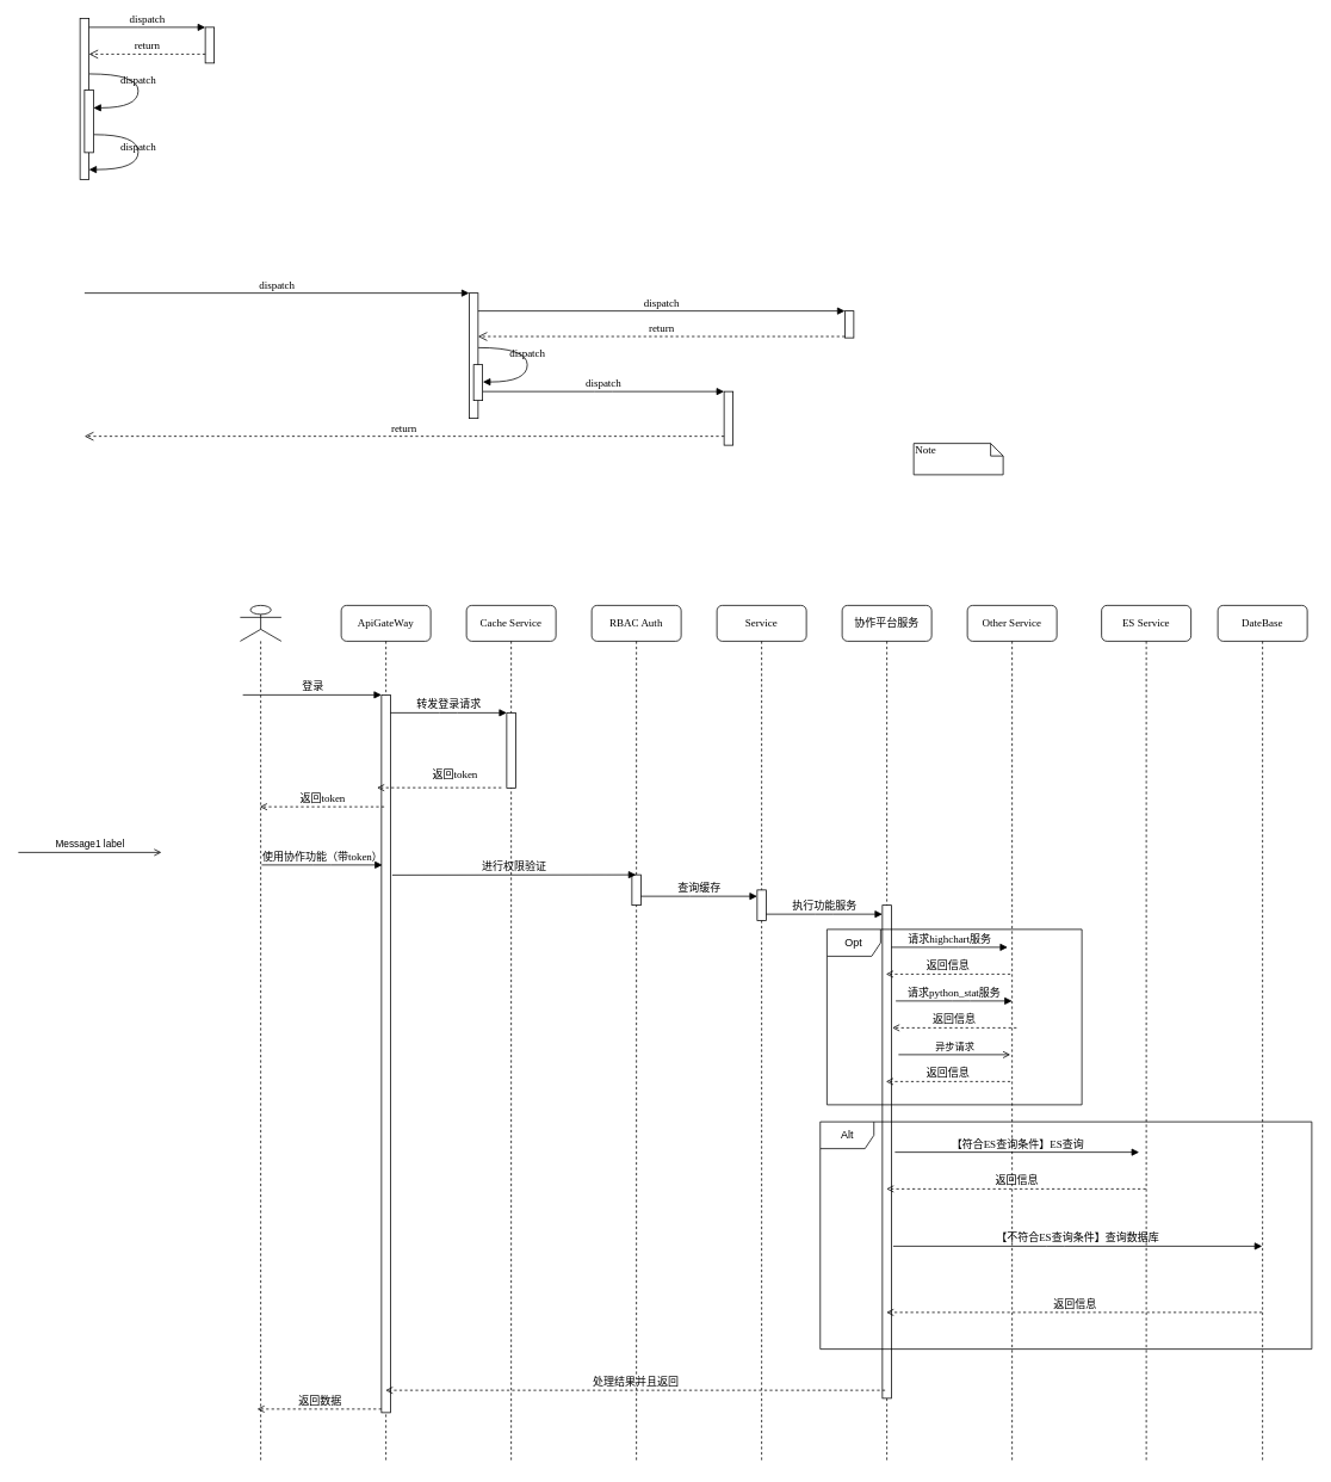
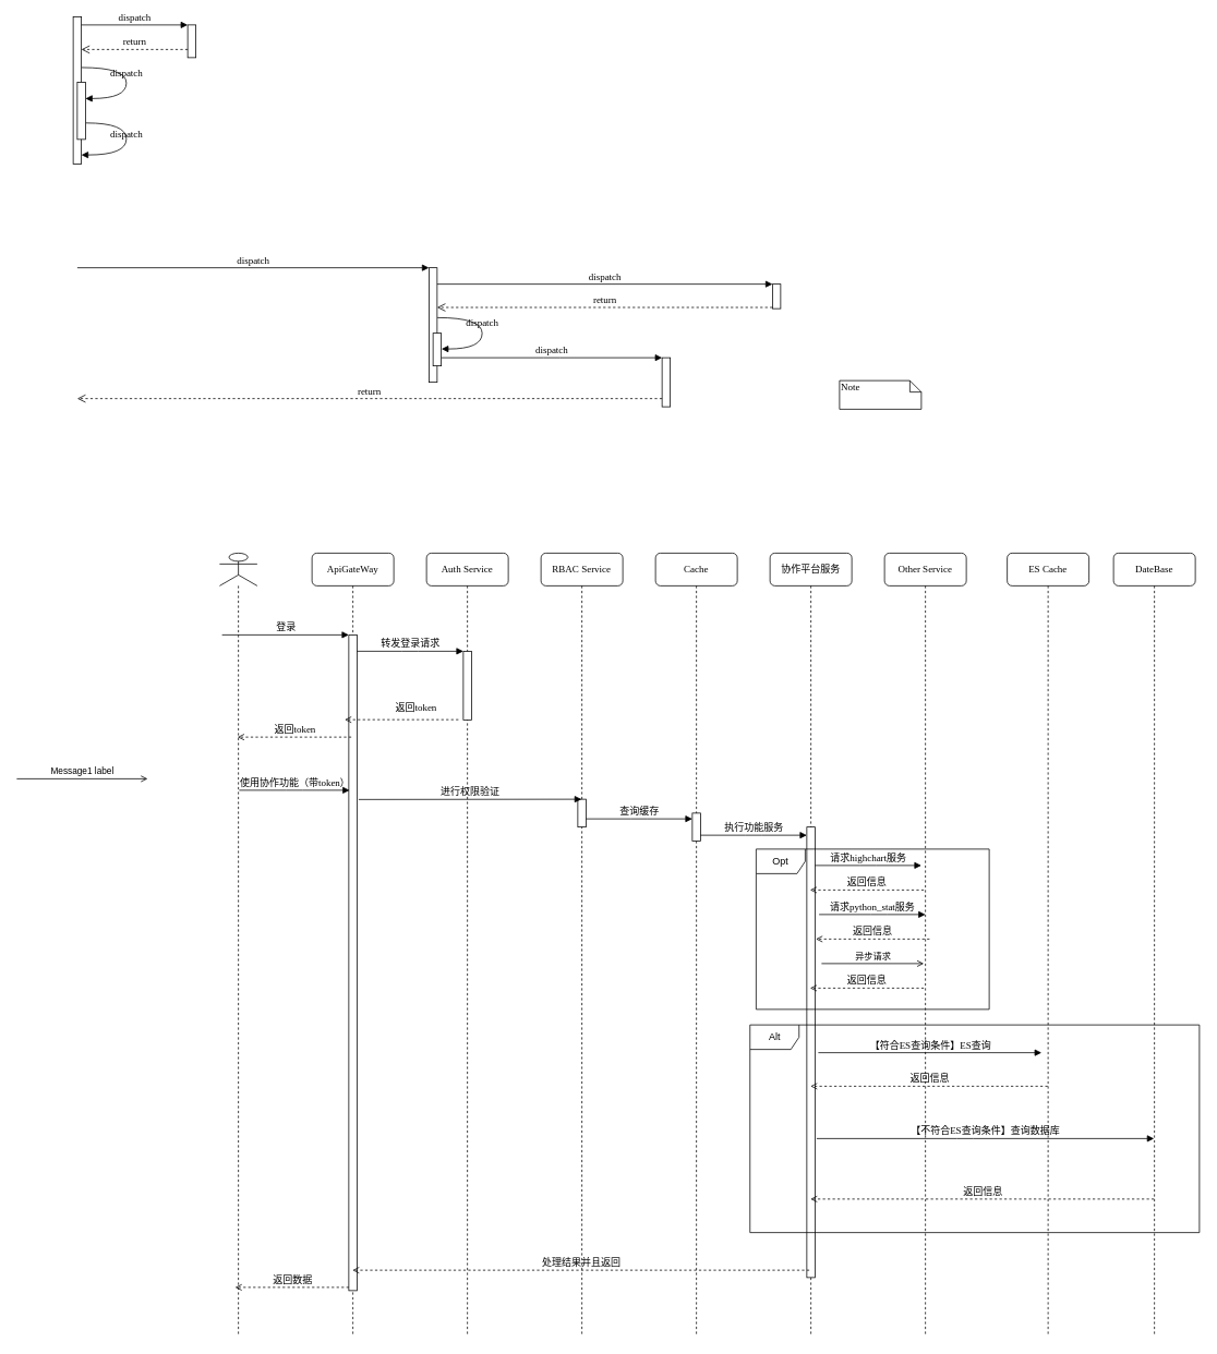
- <mxCell id="36" value="Note" style="shape=note;whiteSpace=wrap;html=1;size=14;verticalAlign=top;align=left;spacingTop=-6;rounded=0;shadow=0;comic=0;labelBackgroundColor=none;strokeWidth=1;fontFamily=Verdana;fontSize=12" parent="1" vertex="1"><mxGeometry x="1021" y="495" width="100" height="35" as="geometry" /></mxCell>
+ <mxCell id="36" value="Note" style="shape=note;whiteSpace=wrap;html=1;size=14;verticalAlign=top;align=left;spacingTop=-6;rounded=0;shadow=0;comic=0;labelBackgroundColor=none;strokeWidth=1;fontFamily=Verdana;fontSize=12" parent="1" vertex="1"><mxGeometry x="1026" y="465" width="100" height="35" as="geometry" /></mxCell>
- <mxCell id="6" value="Cache Service" style="shape=umlLifeline;perimeter=lifelinePerimeter;whiteSpace=wrap;html=1;container=1;collapsible=0;recursiveResize=0;outlineConnect=0;rounded=1;shadow=0;comic=0;labelBackgroundColor=none;strokeWidth=1;fontFamily=Verdana;fontSize=12;align=center;" parent="1" vertex="1"><mxGeometry x="521" y="676" width="100" height="958" as="geometry" /></mxCell>
+ <mxCell id="6" value="Auth Service" style="shape=umlLifeline;perimeter=lifelinePerimeter;whiteSpace=wrap;html=1;container=1;collapsible=0;recursiveResize=0;outlineConnect=0;rounded=1;shadow=0;comic=0;labelBackgroundColor=none;strokeWidth=1;fontFamily=Verdana;fontSize=12;align=center;" parent="1" vertex="1"><mxGeometry x="521" y="676" width="100" height="958" as="geometry" /></mxCell>
- <mxCell id="9" value="RBAC Auth" style="shape=umlLifeline;perimeter=lifelinePerimeter;whiteSpace=wrap;html=1;container=1;collapsible=0;recursiveResize=0;outlineConnect=0;rounded=1;shadow=0;comic=0;labelBackgroundColor=none;strokeWidth=1;fontFamily=Verdana;fontSize=12;align=center;" parent="1" vertex="1"><mxGeometry x="661" y="676" width="100" height="958" as="geometry" /></mxCell>
+ <mxCell id="9" value="RBAC Service" style="shape=umlLifeline;perimeter=lifelinePerimeter;whiteSpace=wrap;html=1;container=1;collapsible=0;recursiveResize=0;outlineConnect=0;rounded=1;shadow=0;comic=0;labelBackgroundColor=none;strokeWidth=1;fontFamily=Verdana;fontSize=12;align=center;" parent="1" vertex="1"><mxGeometry x="661" y="676" width="100" height="958" as="geometry" /></mxCell>
- <mxCell id="11" value="Service" style="shape=umlLifeline;perimeter=lifelinePerimeter;whiteSpace=wrap;html=1;container=1;collapsible=0;recursiveResize=0;outlineConnect=0;rounded=1;shadow=0;comic=0;labelBackgroundColor=none;strokeWidth=1;fontFamily=Verdana;fontSize=12;align=center;" parent="1" vertex="1"><mxGeometry x="801" y="676" width="100" height="958" as="geometry" /></mxCell>
+ <mxCell id="11" value="Cache" style="shape=umlLifeline;perimeter=lifelinePerimeter;whiteSpace=wrap;html=1;container=1;collapsible=0;recursiveResize=0;outlineConnect=0;rounded=1;shadow=0;comic=0;labelBackgroundColor=none;strokeWidth=1;fontFamily=Verdana;fontSize=12;align=center;" parent="1" vertex="1"><mxGeometry x="801" y="676" width="100" height="958" as="geometry" /></mxCell>
- <mxCell id="37" value="ES Service" style="shape=umlLifeline;perimeter=lifelinePerimeter;whiteSpace=wrap;html=1;container=1;collapsible=0;recursiveResize=0;outlineConnect=0;rounded=1;shadow=0;comic=0;labelBackgroundColor=none;strokeWidth=1;fontFamily=Verdana;fontSize=12;align=center;" vertex="1" parent="1"><mxGeometry x="1231" y="676" width="100" height="958" as="geometry" /></mxCell>
+ <mxCell id="37" value="ES Cache" style="shape=umlLifeline;perimeter=lifelinePerimeter;whiteSpace=wrap;html=1;container=1;collapsible=0;recursiveResize=0;outlineConnect=0;rounded=1;shadow=0;comic=0;labelBackgroundColor=none;strokeWidth=1;fontFamily=Verdana;fontSize=12;align=center;" vertex="1" parent="1"><mxGeometry x="1231" y="676" width="100" height="958" as="geometry" /></mxCell>
